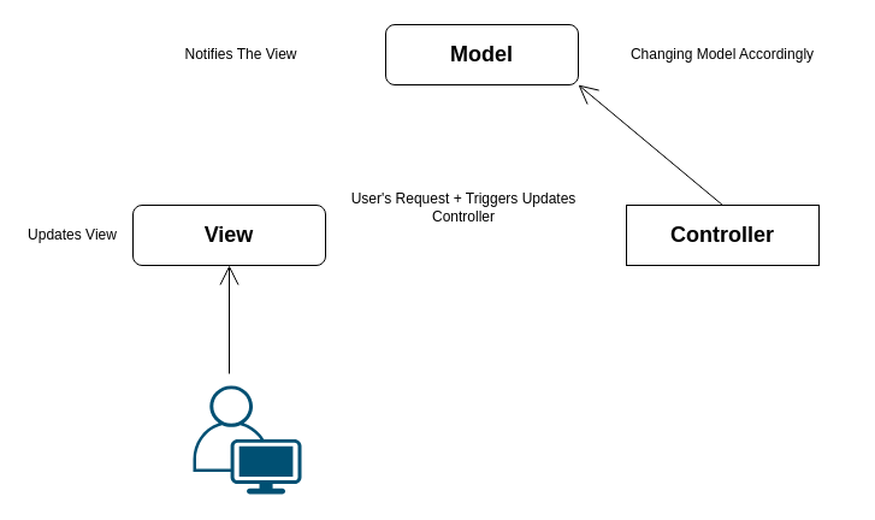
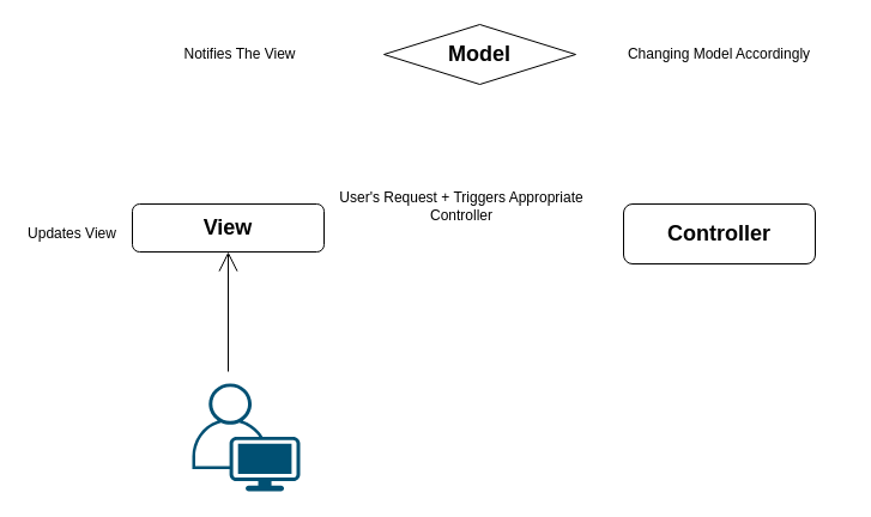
- <mxCell id="4" value="&lt;span style=&quot;font-size: 18px;&quot;&gt;&lt;b&gt;Model&lt;/b&gt;&lt;/span&gt;" style="rounded=1;whiteSpace=wrap;html=1;fillColor=none;" vertex="1" parent="1"><mxGeometry x="320" y="20" width="160" height="50" as="geometry" /></mxCell>
+ <mxCell id="4" value="&lt;span style=&quot;font-size: 18px;&quot;&gt;&lt;b&gt;Model&lt;/b&gt;&lt;/span&gt;" style="rhombus;whiteSpace=wrap;html=1;fillColor=none;" vertex="1" parent="1"><mxGeometry x="320" y="20" width="160" height="50" as="geometry" /></mxCell>
- <mxCell id="7" value="" style="endArrow=open;html=1;rounded=0;endFill=0;bendable=0;endSize=14;entryX=1;entryY=1;entryDx=0;entryDy=0;exitX=0.5;exitY=0;exitDx=0;exitDy=0;" edge="1" parent="1" source="3" target="4"><mxGeometry width="50" height="50" relative="1" as="geometry"><mxPoint x="280" y="205" as="sourcePoint" /><mxPoint x="530" y="205" as="targetPoint" /></mxGeometry></mxCell>
- <mxCell id="8" value="User's Request + Triggers Updates Controller" style="text;html=1;align=center;verticalAlign=middle;whiteSpace=wrap;rounded=0;" vertex="1" parent="1"><mxGeometry x="280" y="157" width="210" height="30" as="geometry" /></mxCell>
+ <mxCell id="8" value="User's Request + Triggers Appropriate Controller" style="text;html=1;align=center;verticalAlign=middle;whiteSpace=wrap;rounded=0;" vertex="1" parent="1"><mxGeometry x="280" y="157" width="210" height="30" as="geometry" /></mxCell>
- <mxCell id="2" value="&lt;font style=&quot;font-size: 18px;&quot;&gt;&lt;b&gt;View&lt;/b&gt;&lt;/font&gt;" style="rounded=1;whiteSpace=wrap;html=1;fillColor=none;" vertex="1" parent="1"><mxGeometry x="110" y="170" width="160" height="50" as="geometry" /></mxCell>
+ <mxCell id="2" value="&lt;font style=&quot;font-size: 18px;&quot;&gt;&lt;b&gt;View&lt;/b&gt;&lt;/font&gt;" style="rounded=1;whiteSpace=wrap;html=1;fillColor=none;" vertex="1" parent="1"><mxGeometry x="110" y="170" width="160" height="40" as="geometry" /></mxCell>
- <mxCell id="3" value="&lt;span style=&quot;font-size: 18px;&quot;&gt;&lt;b&gt;Controller&lt;/b&gt;&lt;/span&gt;" style="whiteSpace=wrap;html=1;fillColor=none;rounded=0;" vertex="1" parent="1"><mxGeometry x="520" y="170" width="160" height="50" as="geometry" /></mxCell>
+ <mxCell id="3" value="&lt;span style=&quot;font-size: 18px;&quot;&gt;&lt;b&gt;Controller&lt;/b&gt;&lt;/span&gt;" style="rounded=1;whiteSpace=wrap;html=1;fillColor=none;" vertex="1" parent="1"><mxGeometry x="520" y="170" width="160" height="50" as="geometry" /></mxCell>
